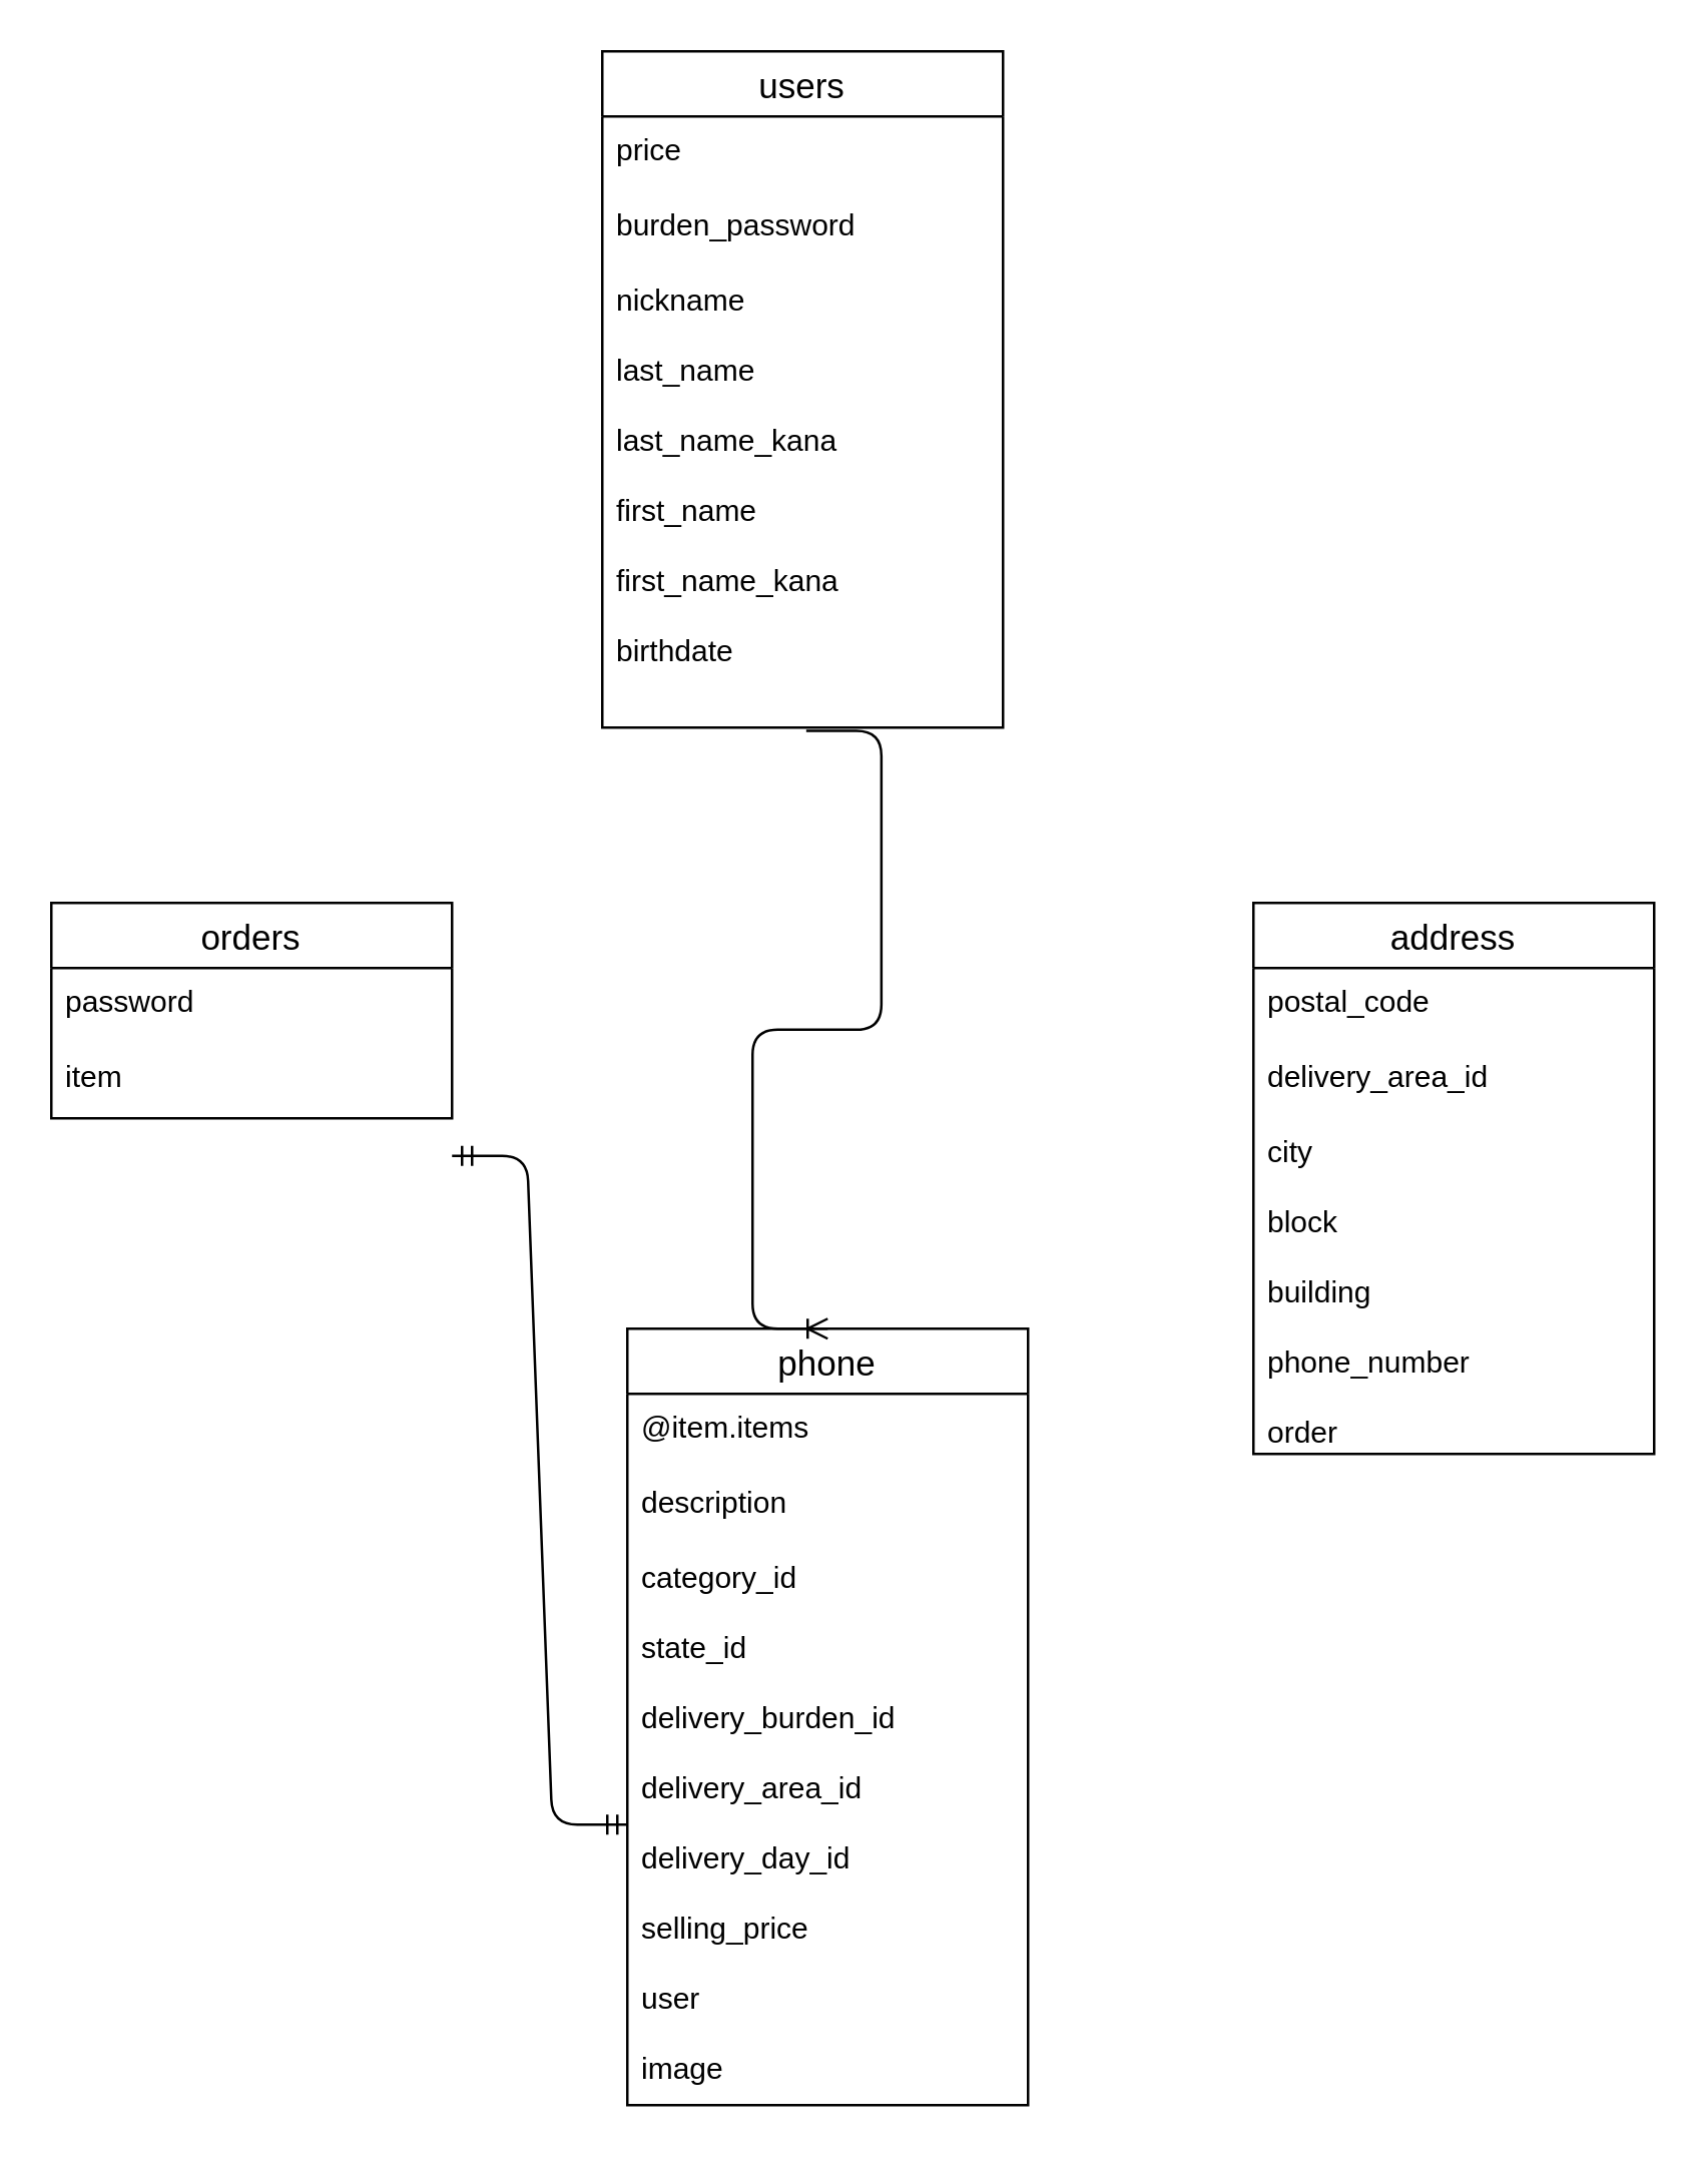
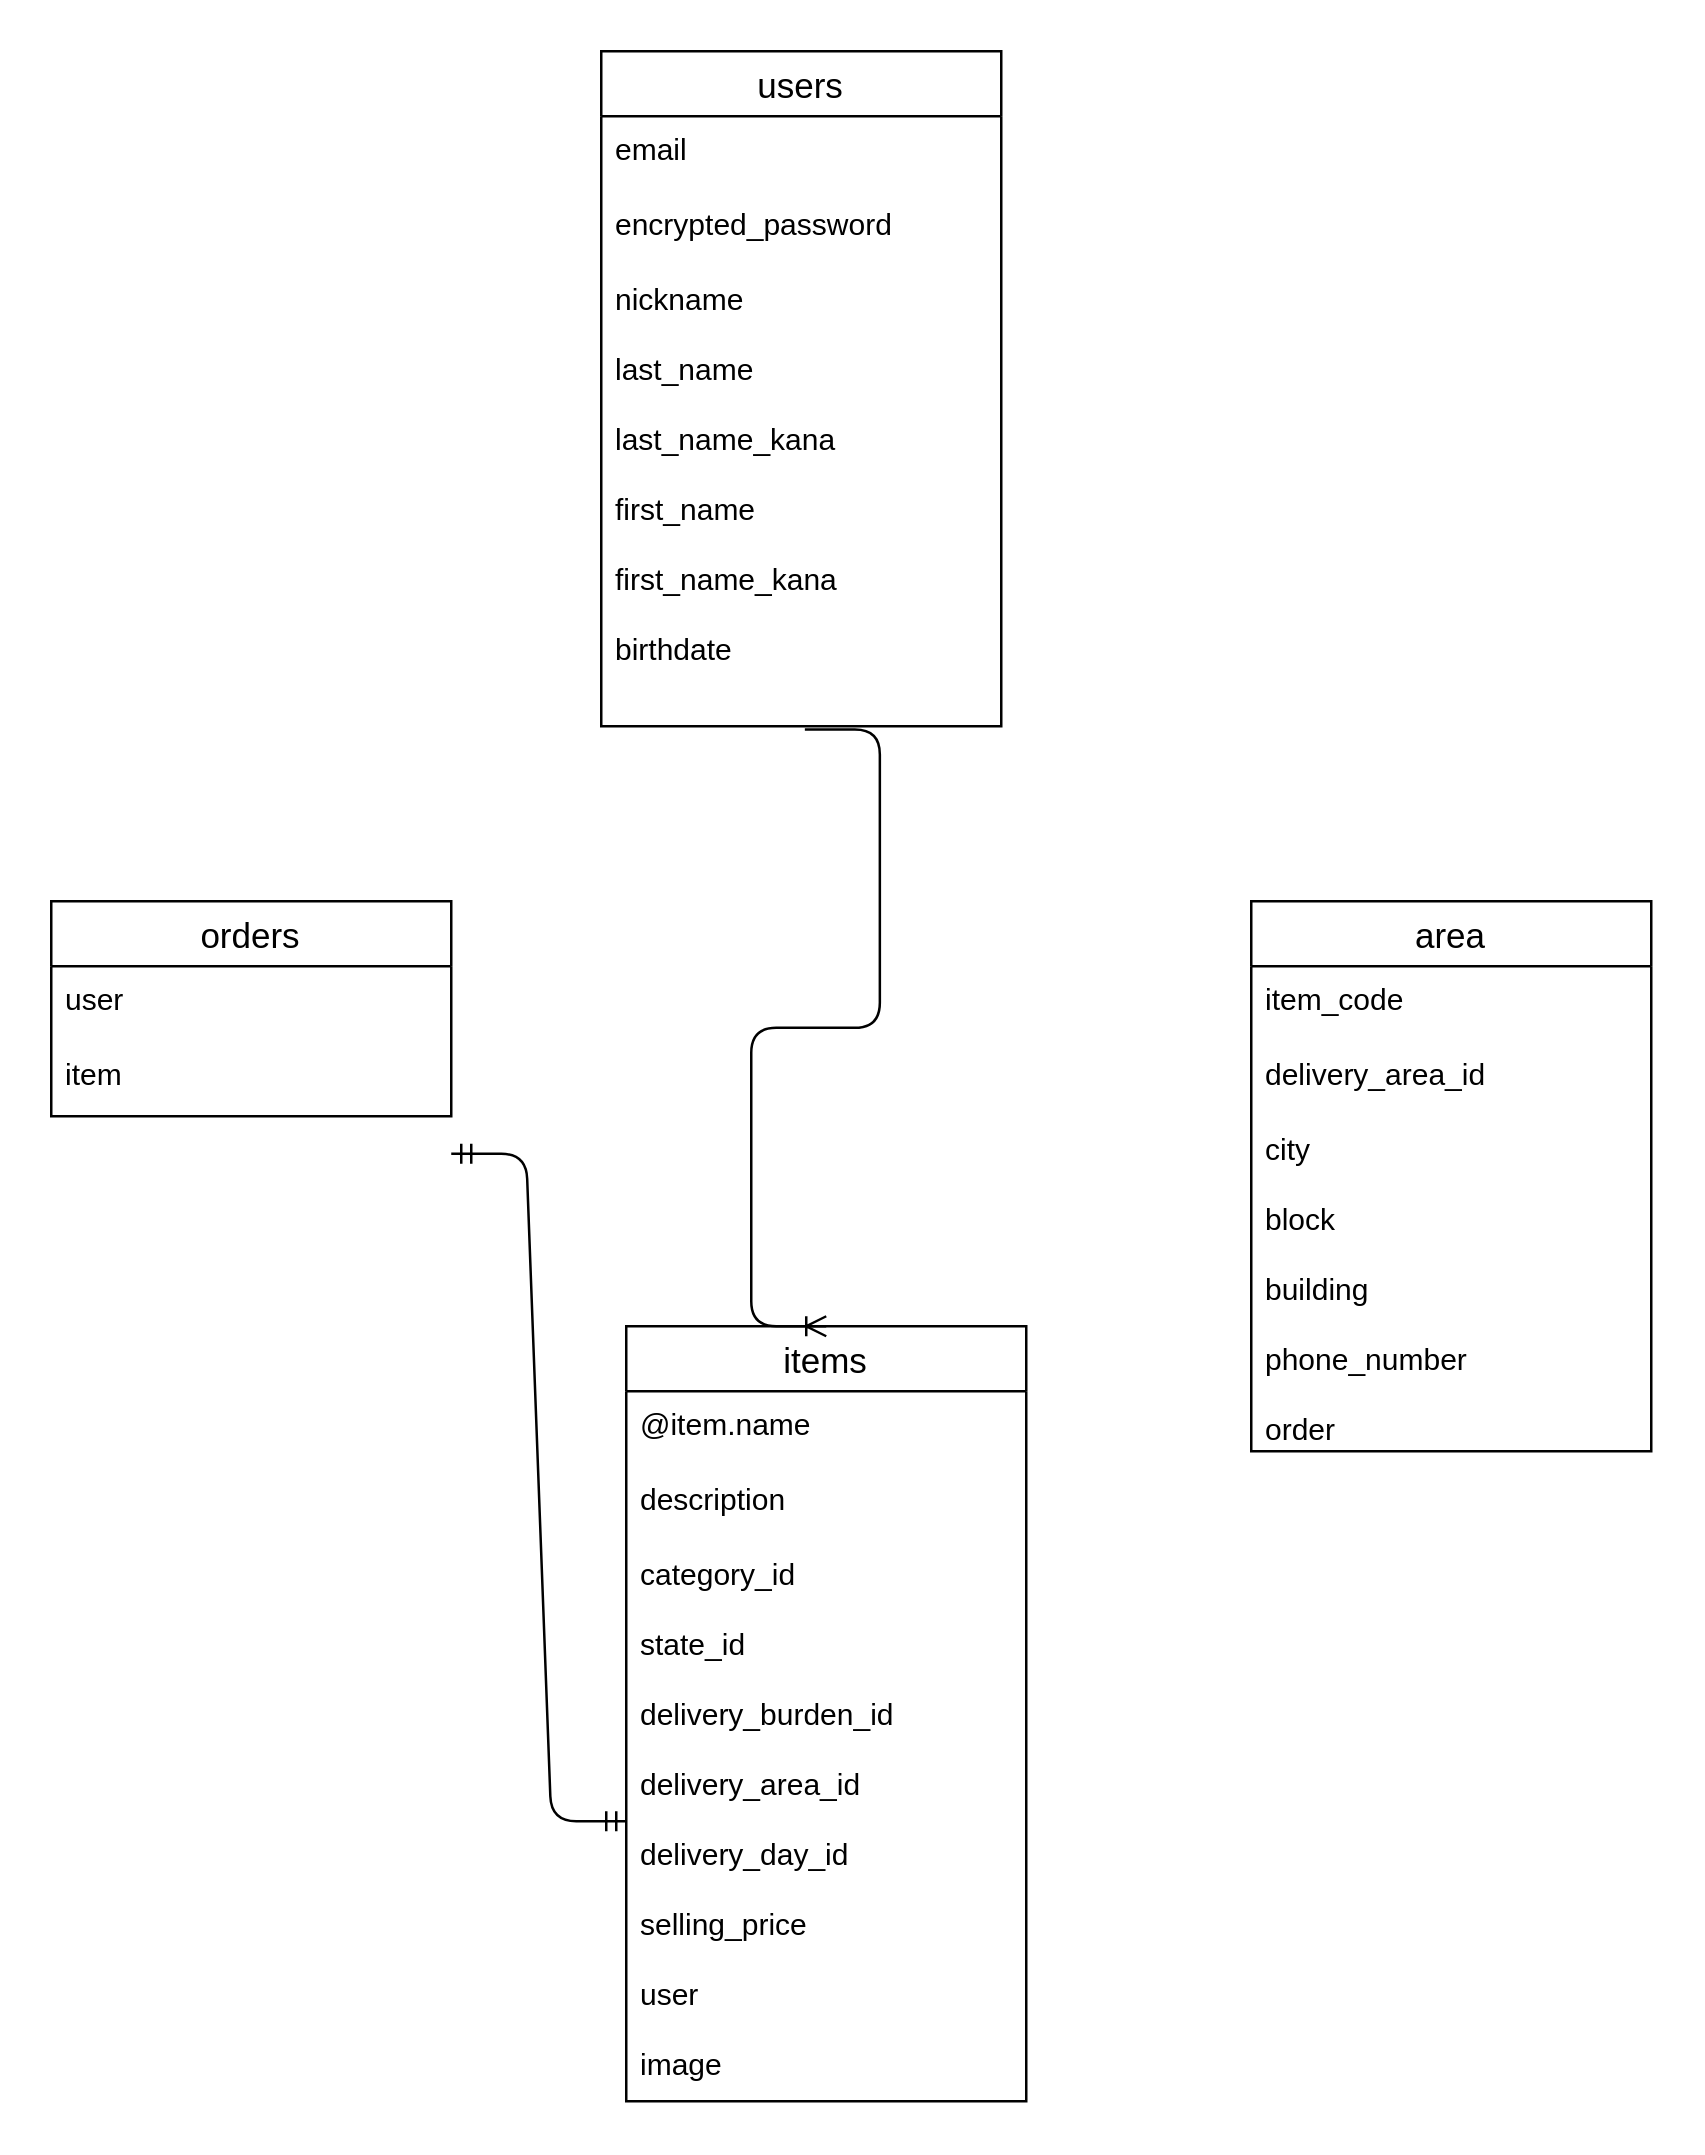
- <mxCell id="3" value="price" style="text;strokeColor=none;fillColor=none;spacingLeft=4;spacingRight=4;overflow=hidden;rotatable=0;points=[[0,0.5],[1,0.5]];portConstraint=eastwest;fontSize=12;" vertex="1" parent="2"><mxGeometry y="26" width="160" height="30" as="geometry" /></mxCell>
+ <mxCell id="3" value="email" style="text;strokeColor=none;fillColor=none;spacingLeft=4;spacingRight=4;overflow=hidden;rotatable=0;points=[[0,0.5],[1,0.5]];portConstraint=eastwest;fontSize=12;" vertex="1" parent="2"><mxGeometry y="26" width="160" height="30" as="geometry" /></mxCell>
- <mxCell id="4" value="burden_password" style="text;strokeColor=none;fillColor=none;spacingLeft=4;spacingRight=4;overflow=hidden;rotatable=0;points=[[0,0.5],[1,0.5]];portConstraint=eastwest;fontSize=12;" vertex="1" parent="2"><mxGeometry y="56" width="160" height="30" as="geometry" /></mxCell>
+ <mxCell id="4" value="encrypted_password" style="text;strokeColor=none;fillColor=none;spacingLeft=4;spacingRight=4;overflow=hidden;rotatable=0;points=[[0,0.5],[1,0.5]];portConstraint=eastwest;fontSize=12;" vertex="1" parent="2"><mxGeometry y="56" width="160" height="30" as="geometry" /></mxCell>
- <mxCell id="13" value="address" style="swimlane;fontStyle=0;childLayout=stackLayout;horizontal=1;startSize=26;horizontalStack=0;resizeParent=1;resizeParentMax=0;resizeLast=0;collapsible=1;marginBottom=0;align=center;fontSize=14;" vertex="1" parent="1"><mxGeometry x="500" y="360" width="160" height="220" as="geometry" /></mxCell>
+ <mxCell id="13" value="area" style="swimlane;fontStyle=0;childLayout=stackLayout;horizontal=1;startSize=26;horizontalStack=0;resizeParent=1;resizeParentMax=0;resizeLast=0;collapsible=1;marginBottom=0;align=center;fontSize=14;" vertex="1" parent="1"><mxGeometry x="500" y="360" width="160" height="220" as="geometry" /></mxCell>
- <mxCell id="11" value="password" style="text;strokeColor=none;fillColor=none;spacingLeft=4;spacingRight=4;overflow=hidden;rotatable=0;points=[[0,0.5],[1,0.5]];portConstraint=eastwest;fontSize=12;" vertex="1" parent="10"><mxGeometry y="26" width="160" height="30" as="geometry" /></mxCell>
+ <mxCell id="11" value="user" style="text;strokeColor=none;fillColor=none;spacingLeft=4;spacingRight=4;overflow=hidden;rotatable=0;points=[[0,0.5],[1,0.5]];portConstraint=eastwest;fontSize=12;" vertex="1" parent="10"><mxGeometry y="26" width="160" height="30" as="geometry" /></mxCell>
- <mxCell id="14" value="postal_code" style="text;strokeColor=none;fillColor=none;spacingLeft=4;spacingRight=4;overflow=hidden;rotatable=0;points=[[0,0.5],[1,0.5]];portConstraint=eastwest;fontSize=12;" vertex="1" parent="13"><mxGeometry y="26" width="160" height="30" as="geometry" /></mxCell>
+ <mxCell id="14" value="item_code" style="text;strokeColor=none;fillColor=none;spacingLeft=4;spacingRight=4;overflow=hidden;rotatable=0;points=[[0,0.5],[1,0.5]];portConstraint=eastwest;fontSize=12;" vertex="1" parent="13"><mxGeometry y="26" width="160" height="30" as="geometry" /></mxCell>
- <mxCell id="6" value="phone" style="swimlane;fontStyle=0;childLayout=stackLayout;horizontal=1;startSize=26;horizontalStack=0;resizeParent=1;resizeParentMax=0;resizeLast=0;collapsible=1;marginBottom=0;align=center;fontSize=14;" vertex="1" parent="1"><mxGeometry x="250" y="530" width="160" height="310" as="geometry" /></mxCell>
+ <mxCell id="6" value="items" style="swimlane;fontStyle=0;childLayout=stackLayout;horizontal=1;startSize=26;horizontalStack=0;resizeParent=1;resizeParentMax=0;resizeLast=0;collapsible=1;marginBottom=0;align=center;fontSize=14;" vertex="1" parent="1"><mxGeometry x="250" y="530" width="160" height="310" as="geometry" /></mxCell>
- <mxCell id="7" value="@item.items" style="text;strokeColor=none;fillColor=none;spacingLeft=4;spacingRight=4;overflow=hidden;rotatable=0;points=[[0,0.5],[1,0.5]];portConstraint=eastwest;fontSize=12;" vertex="1" parent="6"><mxGeometry y="26" width="160" height="30" as="geometry" /></mxCell>
+ <mxCell id="7" value="@item.name" style="text;strokeColor=none;fillColor=none;spacingLeft=4;spacingRight=4;overflow=hidden;rotatable=0;points=[[0,0.5],[1,0.5]];portConstraint=eastwest;fontSize=12;" vertex="1" parent="6"><mxGeometry y="26" width="160" height="30" as="geometry" /></mxCell>
